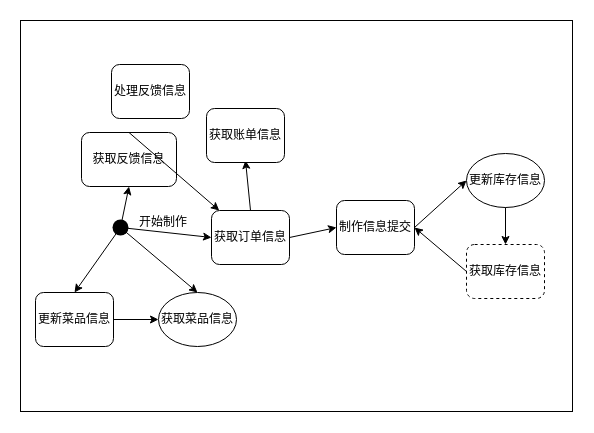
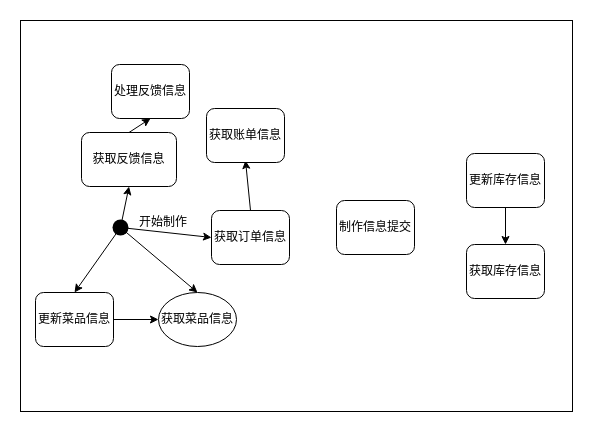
- <mxCell id="23" value="" style="endArrow=classic;html=1;rounded=0;exitX=0.5;exitY=0;exitDx=0;exitDy=0;" edge="1" parent="1" source="22" target="3"><mxGeometry width="50" height="50" relative="1" as="geometry"><mxPoint x="282" y="243" as="sourcePoint" /><mxPoint x="120" y="74" as="targetPoint" /></mxGeometry></mxCell>
+ <mxCell id="23" value="" style="endArrow=classic;html=1;rounded=0;exitX=0.5;exitY=0;exitDx=0;exitDy=0;entryX=0.5;entryY=1;entryDx=0;entryDy=0;" edge="1" parent="1" source="22" target="24"><mxGeometry width="50" height="50" relative="1" as="geometry"><mxPoint x="282" y="243" as="sourcePoint" /><mxPoint x="120" y="74" as="targetPoint" /></mxGeometry></mxCell>
- <mxCell id="17" value="更新库存信息" style="ellipse;whiteSpace=wrap;html=1;" vertex="1" parent="1"><mxGeometry x="466" y="153" width="78" height="54" as="geometry" /></mxCell>
+ <mxCell id="17" value="更新库存信息" style="rounded=1;whiteSpace=wrap;html=1;" vertex="1" parent="1"><mxGeometry x="466" y="153" width="78" height="54" as="geometry" /></mxCell>
- <mxCell id="14" value="" style="endArrow=classic;html=1;rounded=0;exitX=1;exitY=0.5;exitDx=0;exitDy=0;entryX=0;entryY=0.5;entryDx=0;entryDy=0;" edge="1" parent="1" source="7" target="17"><mxGeometry width="50" height="50" relative="1" as="geometry"><mxPoint x="382" y="311" as="sourcePoint" /><mxPoint x="467" y="189" as="targetPoint" /></mxGeometry></mxCell>
- <mxCell id="8" value="" style="endArrow=classic;html=1;rounded=0;exitX=1;exitY=0.5;exitDx=0;exitDy=0;entryX=0;entryY=0.5;entryDx=0;entryDy=0;" edge="1" parent="1" source="3" target="7"><mxGeometry width="50" height="50" relative="1" as="geometry"><mxPoint x="436" y="307" as="sourcePoint" /><mxPoint x="486" y="257" as="targetPoint" /></mxGeometry></mxCell>
- <mxCell id="15" value="" style="endArrow=classic;html=1;rounded=0;entryX=1;entryY=0.5;entryDx=0;entryDy=0;exitX=0;exitY=0.5;exitDx=0;exitDy=0;" edge="1" parent="1" source="16" target="7"><mxGeometry width="50" height="50" relative="1" as="geometry"><mxPoint x="461" y="262" as="sourcePoint" /><mxPoint x="432" y="261" as="targetPoint" /></mxGeometry></mxCell>
- <mxCell id="16" value="获取库存信息" style="rounded=1;whiteSpace=wrap;html=1;dashed=1;" vertex="1" parent="1"><mxGeometry x="466" y="244" width="78" height="54" as="geometry" /></mxCell>
+ <mxCell id="16" value="获取库存信息" style="rounded=1;whiteSpace=wrap;html=1;" vertex="1" parent="1"><mxGeometry x="466" y="244" width="78" height="54" as="geometry" /></mxCell>
